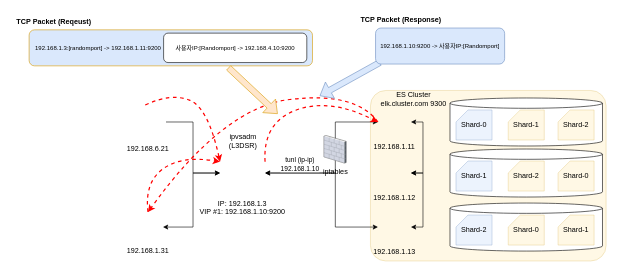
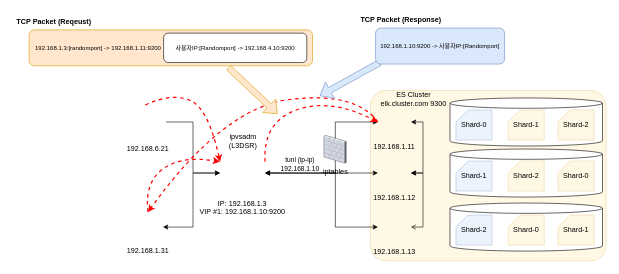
- <mxCell id="36" value="&amp;nbsp; &amp;nbsp;192.168.1.3:[randomport] -&amp;gt; 192.168.1.11:9200" style="rounded=1;whiteSpace=wrap;html=1;align=left;fillColor=#dae8fc;strokeColor=#d79b00;fontSize=10;" vertex="1" parent="35"><mxGeometry y="26" width="472" height="60" as="geometry" /></mxCell>
+ <mxCell id="36" value="&amp;nbsp; &amp;nbsp;192.168.1.3:[randomport] -&amp;gt; 192.168.1.11:9200" style="rounded=1;whiteSpace=wrap;html=1;align=left;fillColor=#ffe6cc;strokeColor=#d79b00;fontSize=10;" vertex="1" parent="35"><mxGeometry y="26" width="472" height="60" as="geometry" /></mxCell>
+ <mxCell id="11" style="edgeStyle=orthogonalEdgeStyle;rounded=0;orthogonalLoop=1;jettySize=auto;html=1;exitX=0;exitY=0.5;exitDx=0;exitDy=0;entryX=1;entryY=0.5;entryDx=0;entryDy=0;endArrow=classic;startFill=1;startArrow=classic;endFill=1;" edge="1" parent="1" source="13" target="4"><mxGeometry relative="1" as="geometry" /></mxCell>
- <mxCell id="14" style="edgeStyle=orthogonalEdgeStyle;rounded=0;orthogonalLoop=1;jettySize=auto;html=1;exitX=0;exitY=0.5;exitDx=0;exitDy=0;entryX=1;entryY=0.5;entryDx=0;entryDy=0;endArrow=classic;startFill=1;startArrow=classic;endFill=1;" edge="1" parent="1" source="15" target="4"><mxGeometry relative="1" as="geometry"><Array as="points"><mxPoint x="558" y="378" /><mxPoint x="558" y="288" /></Array></mxGeometry></mxCell>
+ <mxCell id="14" style="edgeStyle=orthogonalEdgeStyle;rounded=0;orthogonalLoop=1;jettySize=auto;html=1;exitX=0;exitY=0.5;exitDx=0;exitDy=0;entryX=1;entryY=0.5;entryDx=0;entryDy=0;endArrow=open;startFill=1;startArrow=classic;endFill=1;" edge="1" parent="1" source="15" target="4"><mxGeometry relative="1" as="geometry"><Array as="points"><mxPoint x="558" y="378" /><mxPoint x="558" y="288" /></Array></mxGeometry></mxCell>
- <mxCell id="12" style="edgeStyle=orthogonalEdgeStyle;rounded=0;orthogonalLoop=1;jettySize=auto;html=1;exitX=1;exitY=0.5;exitDx=0;exitDy=0;entryX=1;entryY=0.5;entryDx=0;entryDy=0;startArrow=classic;startFill=1;" edge="1" parent="1" source="13" target="15"><mxGeometry relative="1" as="geometry" /></mxCell>
+ <mxCell id="12" style="edgeStyle=orthogonalEdgeStyle;rounded=0;orthogonalLoop=1;jettySize=auto;html=1;exitX=1;exitY=0.5;exitDx=0;exitDy=0;entryX=1;entryY=0.5;entryDx=0;entryDy=0;startArrow=classic;startFill=1;endArrow=open;" edge="1" parent="1" source="13" target="15"><mxGeometry relative="1" as="geometry" /></mxCell>
